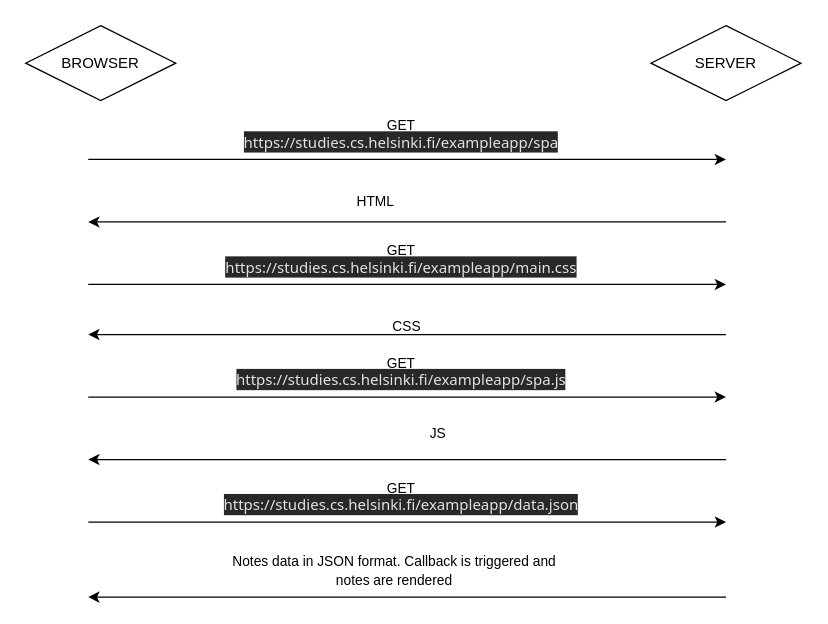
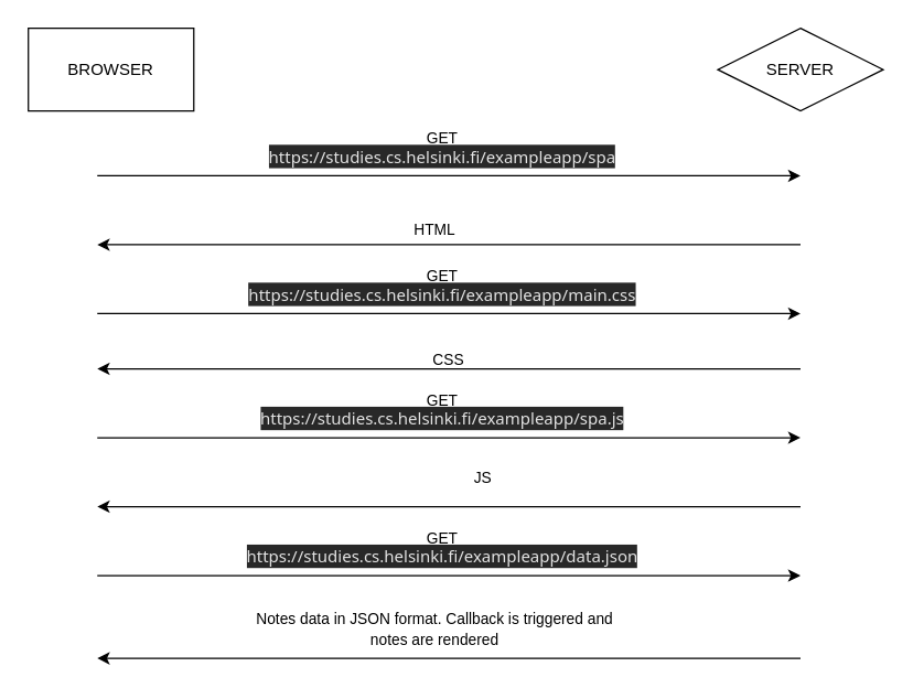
- <mxCell id="2" value="BROWSER" style="rhombus;whiteSpace=wrap;html=1;" vertex="1" parent="1"><mxGeometry x="20" y="20" width="120" height="60" as="geometry" /></mxCell>
+ <mxCell id="2" value="BROWSER" style="rounded=0;whiteSpace=wrap;html=1;" vertex="1" parent="1"><mxGeometry x="20" y="20" width="120" height="60" as="geometry" /></mxCell>
- <mxCell id="9" value="&lt;font style=&quot;font-size: 11px;&quot;&gt;HTML&lt;/font&gt;" style="text;html=1;align=center;verticalAlign=middle;whiteSpace=wrap;rounded=0;" vertex="1" parent="1"><mxGeometry x="165" y="142" width="270" height="37" as="geometry" /></mxCell>
+ <mxCell id="9" value="&lt;font style=&quot;font-size: 11px;&quot;&gt;HTML&lt;/font&gt;" style="text;html=1;align=center;verticalAlign=middle;whiteSpace=wrap;rounded=0;" vertex="1" parent="1"><mxGeometry x="180" y="147" width="270" height="37" as="geometry" /></mxCell>
